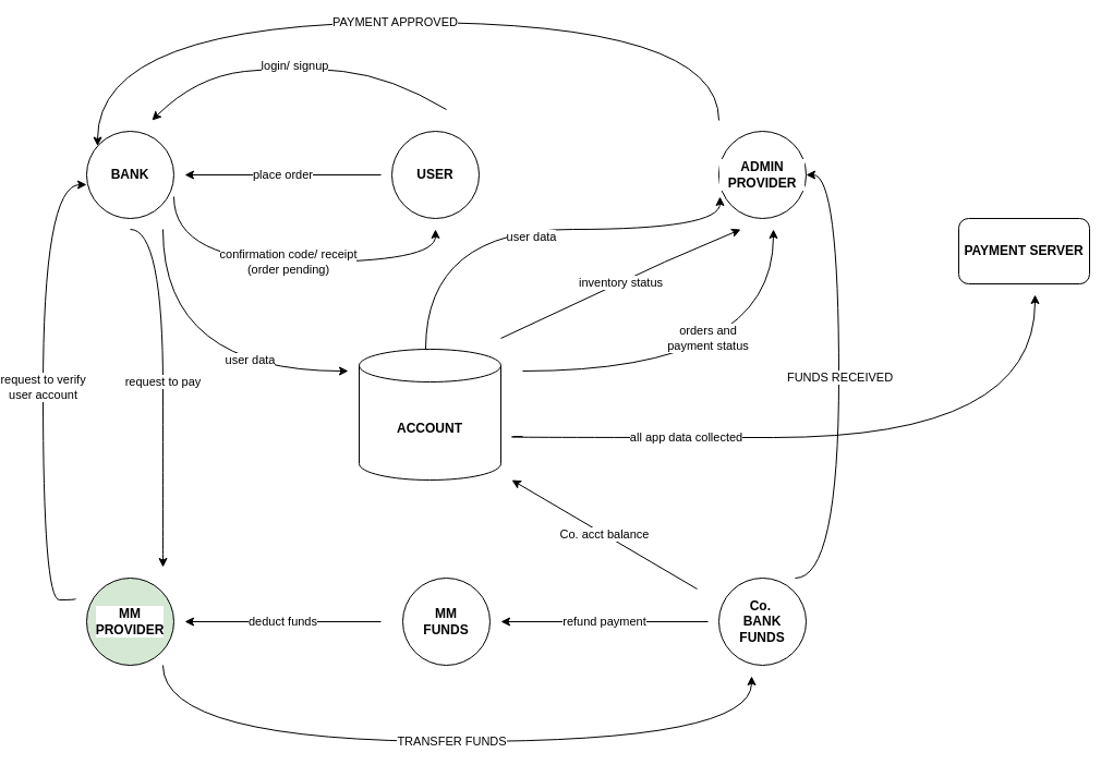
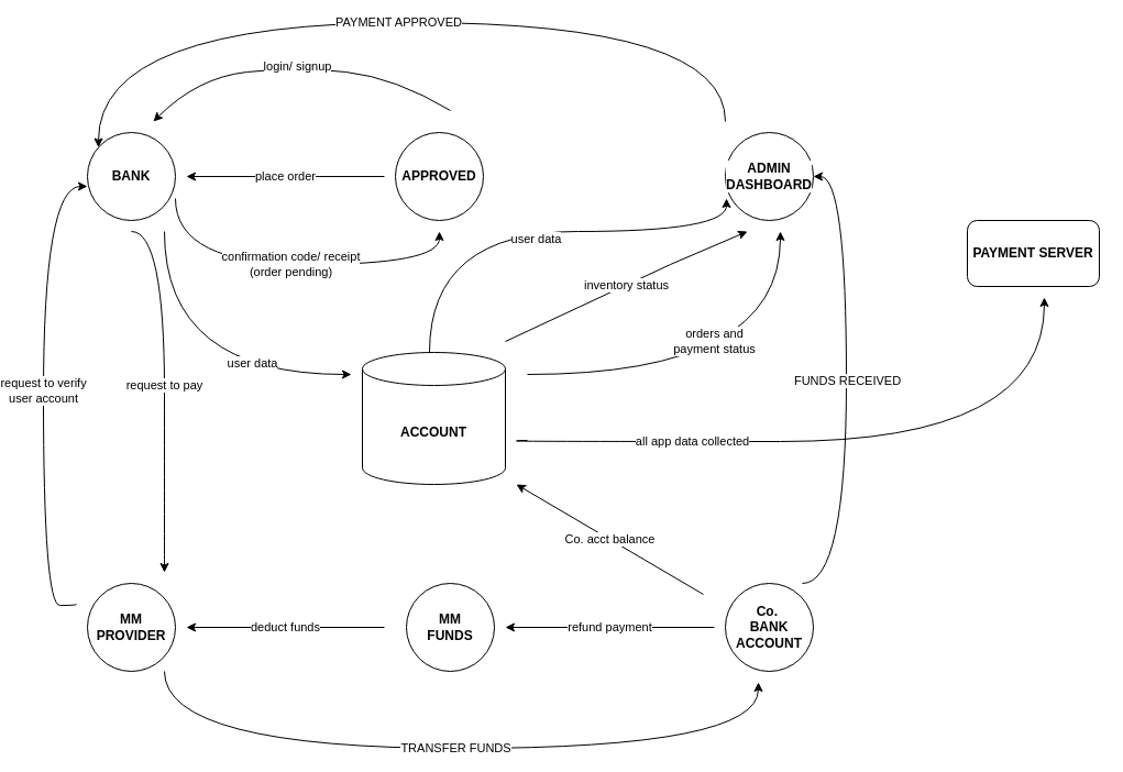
- <mxCell id="3" value="USER" style="ellipse;whiteSpace=wrap;html=1;aspect=fixed;fontStyle=1;labelBackgroundColor=default;" vertex="1" parent="1"><mxGeometry x="340" y="120" width="80" height="80" as="geometry" /></mxCell>
+ <mxCell id="3" value="APPROVED" style="ellipse;whiteSpace=wrap;html=1;aspect=fixed;fontStyle=1;labelBackgroundColor=default;" vertex="1" parent="1"><mxGeometry x="340" y="120" width="80" height="80" as="geometry" /></mxCell>
- <mxCell id="4" value="&lt;b&gt;ADMIN PROVIDER&lt;/b&gt;" style="ellipse;whiteSpace=wrap;html=1;aspect=fixed;labelBackgroundColor=default;" vertex="1" parent="1"><mxGeometry x="640" y="120" width="80" height="80" as="geometry" /></mxCell>
+ <mxCell id="4" value="&lt;b&gt;ADMIN DASHBOARD&lt;/b&gt;" style="ellipse;whiteSpace=wrap;html=1;aspect=fixed;labelBackgroundColor=default;" vertex="1" parent="1"><mxGeometry x="640" y="120" width="80" height="80" as="geometry" /></mxCell>
- <mxCell id="6" value="MM&lt;div&gt;PROVIDER&lt;/div&gt;" style="ellipse;whiteSpace=wrap;html=1;aspect=fixed;fontStyle=1;labelBackgroundColor=default;fillColor=#d5e8d4;" vertex="1" parent="1"><mxGeometry x="60" y="530" width="80" height="80" as="geometry" /></mxCell>
+ <mxCell id="6" value="MM&lt;div&gt;PROVIDER&lt;/div&gt;" style="ellipse;whiteSpace=wrap;html=1;aspect=fixed;fontStyle=1;labelBackgroundColor=default;" vertex="1" parent="1"><mxGeometry x="60" y="530" width="80" height="80" as="geometry" /></mxCell>
- <mxCell id="8" value="Co.&amp;nbsp;&lt;div&gt;BANK&lt;/div&gt;&lt;div&gt;FUNDS&lt;/div&gt;" style="ellipse;whiteSpace=wrap;html=1;aspect=fixed;fontStyle=1;labelBackgroundColor=default;" vertex="1" parent="1"><mxGeometry x="640" y="530" width="80" height="80" as="geometry" /></mxCell>
+ <mxCell id="8" value="Co.&amp;nbsp;&lt;div&gt;BANK&lt;/div&gt;&lt;div&gt;ACCOUNT&lt;/div&gt;" style="ellipse;whiteSpace=wrap;html=1;aspect=fixed;fontStyle=1;labelBackgroundColor=default;" vertex="1" parent="1"><mxGeometry x="640" y="530" width="80" height="80" as="geometry" /></mxCell>
